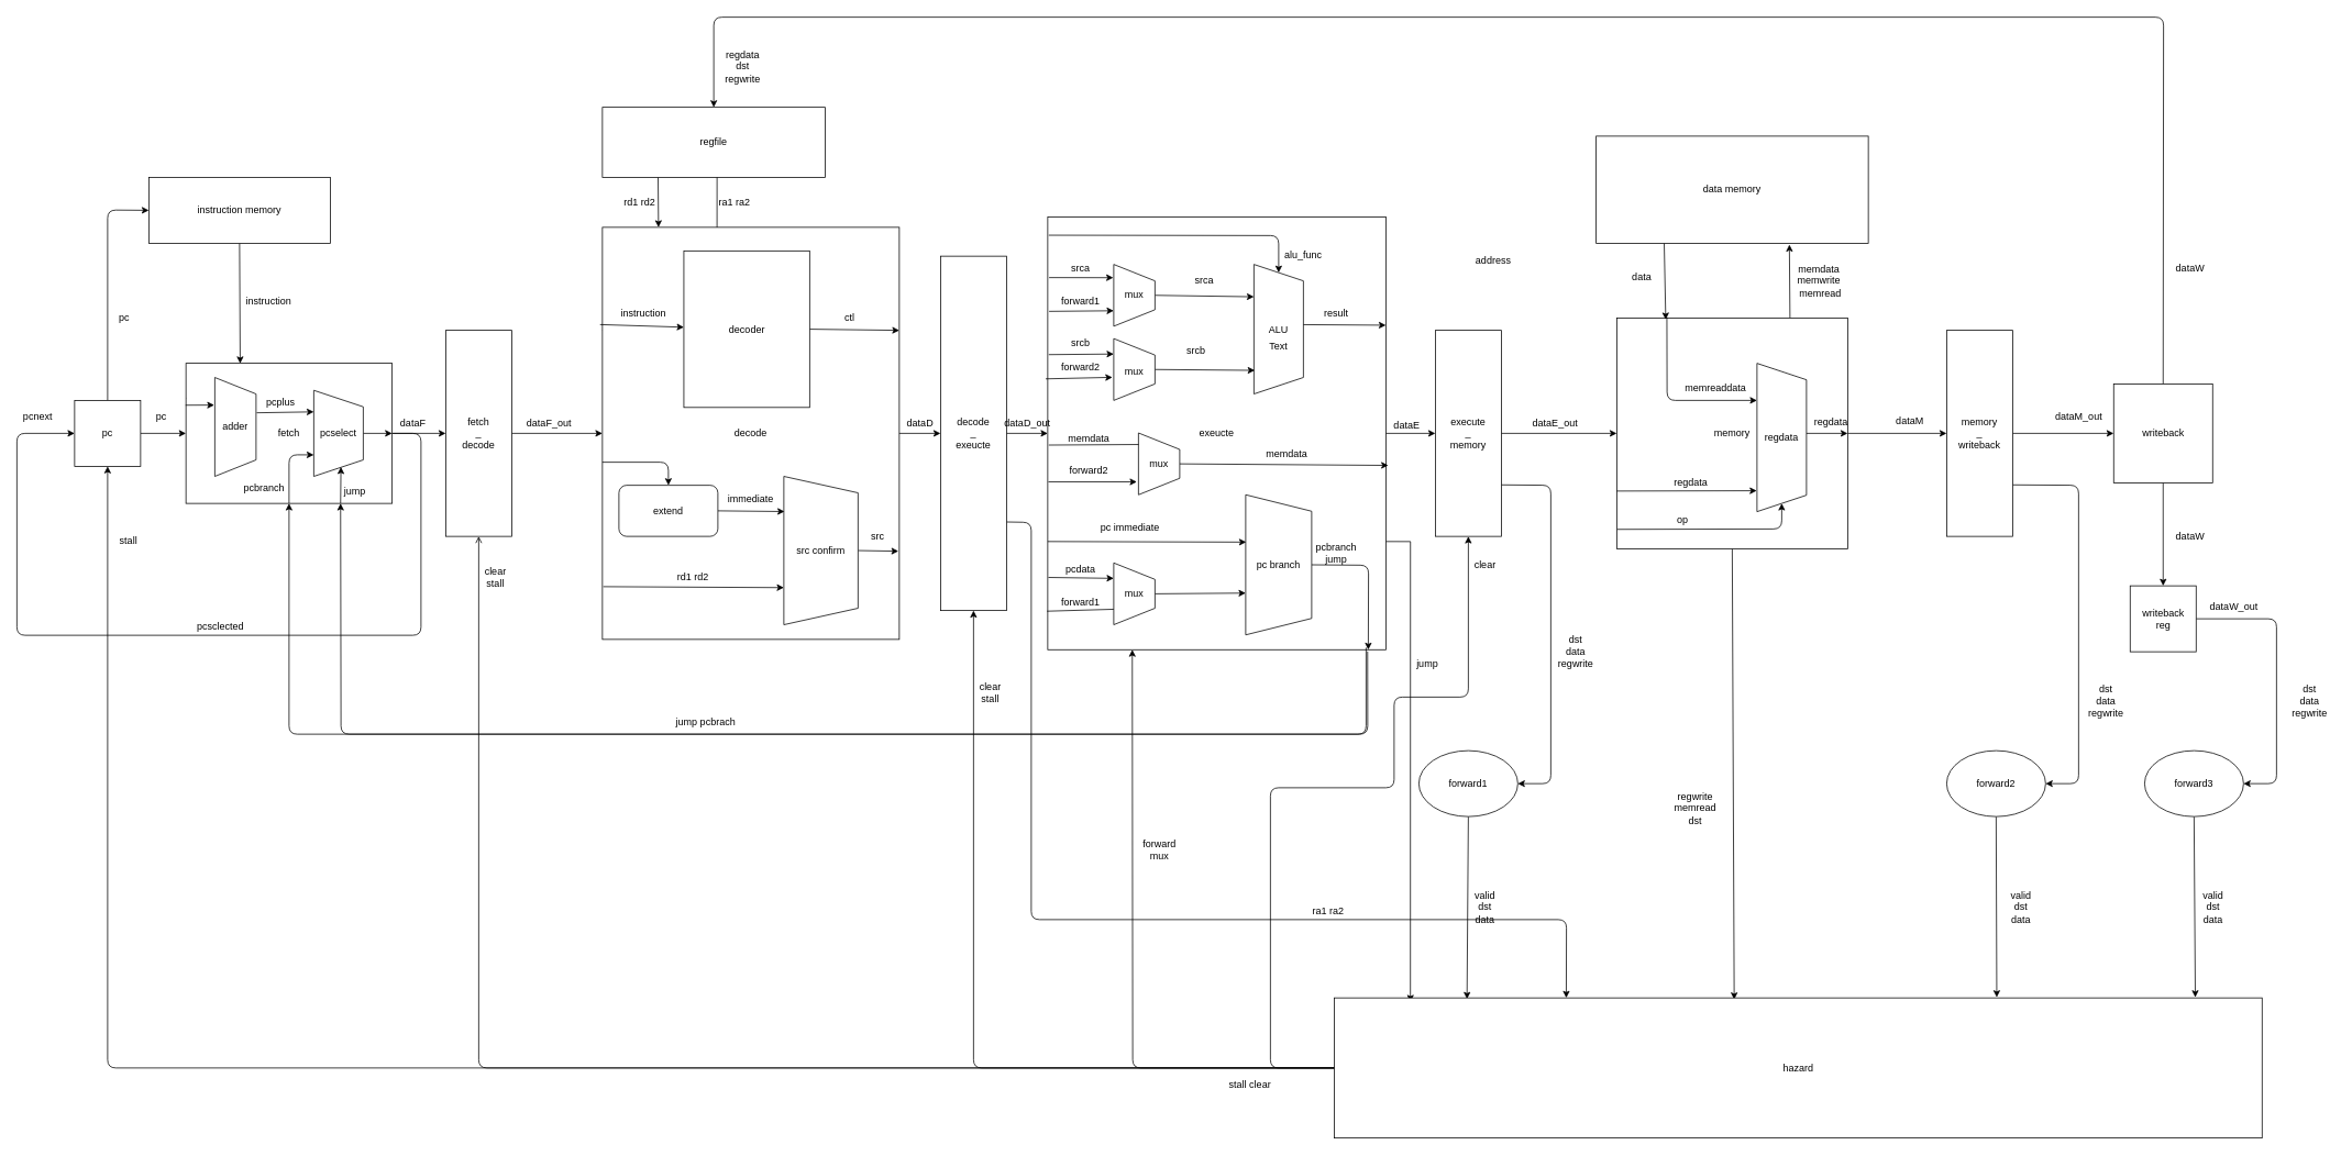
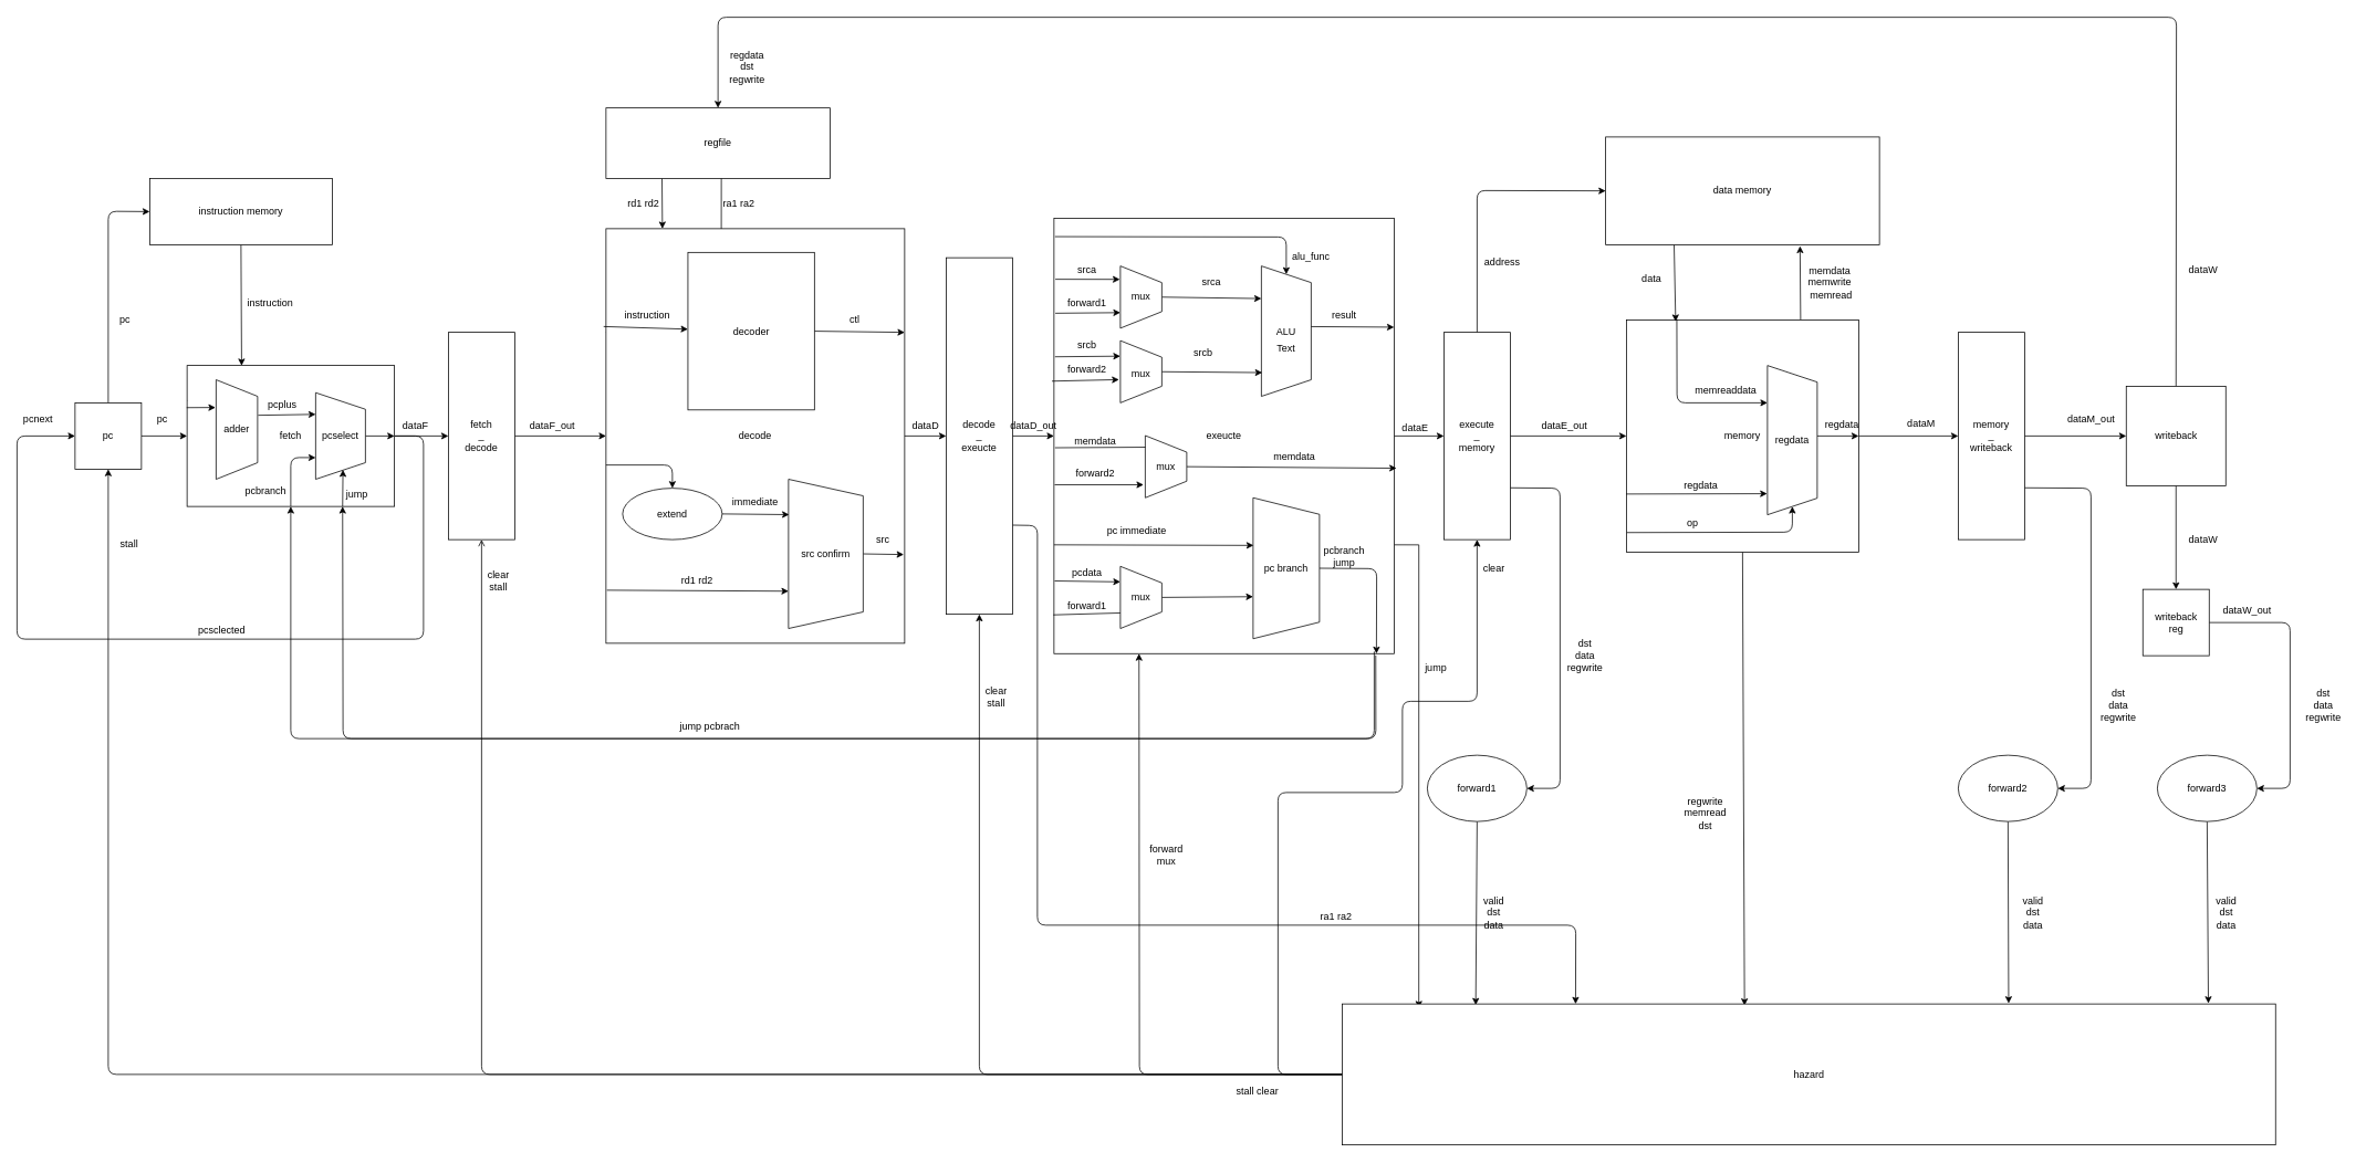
+ <mxCell id="78" style="edgeStyle=none;html=1;exitX=0;exitY=0.5;exitDx=0;exitDy=0;entryX=0;entryY=0.5;entryDx=0;entryDy=0;" parent="1" source="80" target="33" edge="1"><mxGeometry relative="1" as="geometry"><Array as="points"><mxPoint x="1780" y="229" /></Array></mxGeometry></mxCell>
- <mxCell id="37" value="extend" style="whiteSpace=wrap;html=1;rounded=1;" parent="1" vertex="1"><mxGeometry x="750" y="588.01" width="120" height="62" as="geometry" /></mxCell>
+ <mxCell id="37" value="extend" style="ellipse;whiteSpace=wrap;html=1;" parent="1" vertex="1"><mxGeometry x="750" y="588.01" width="120" height="62" as="geometry" /></mxCell>
